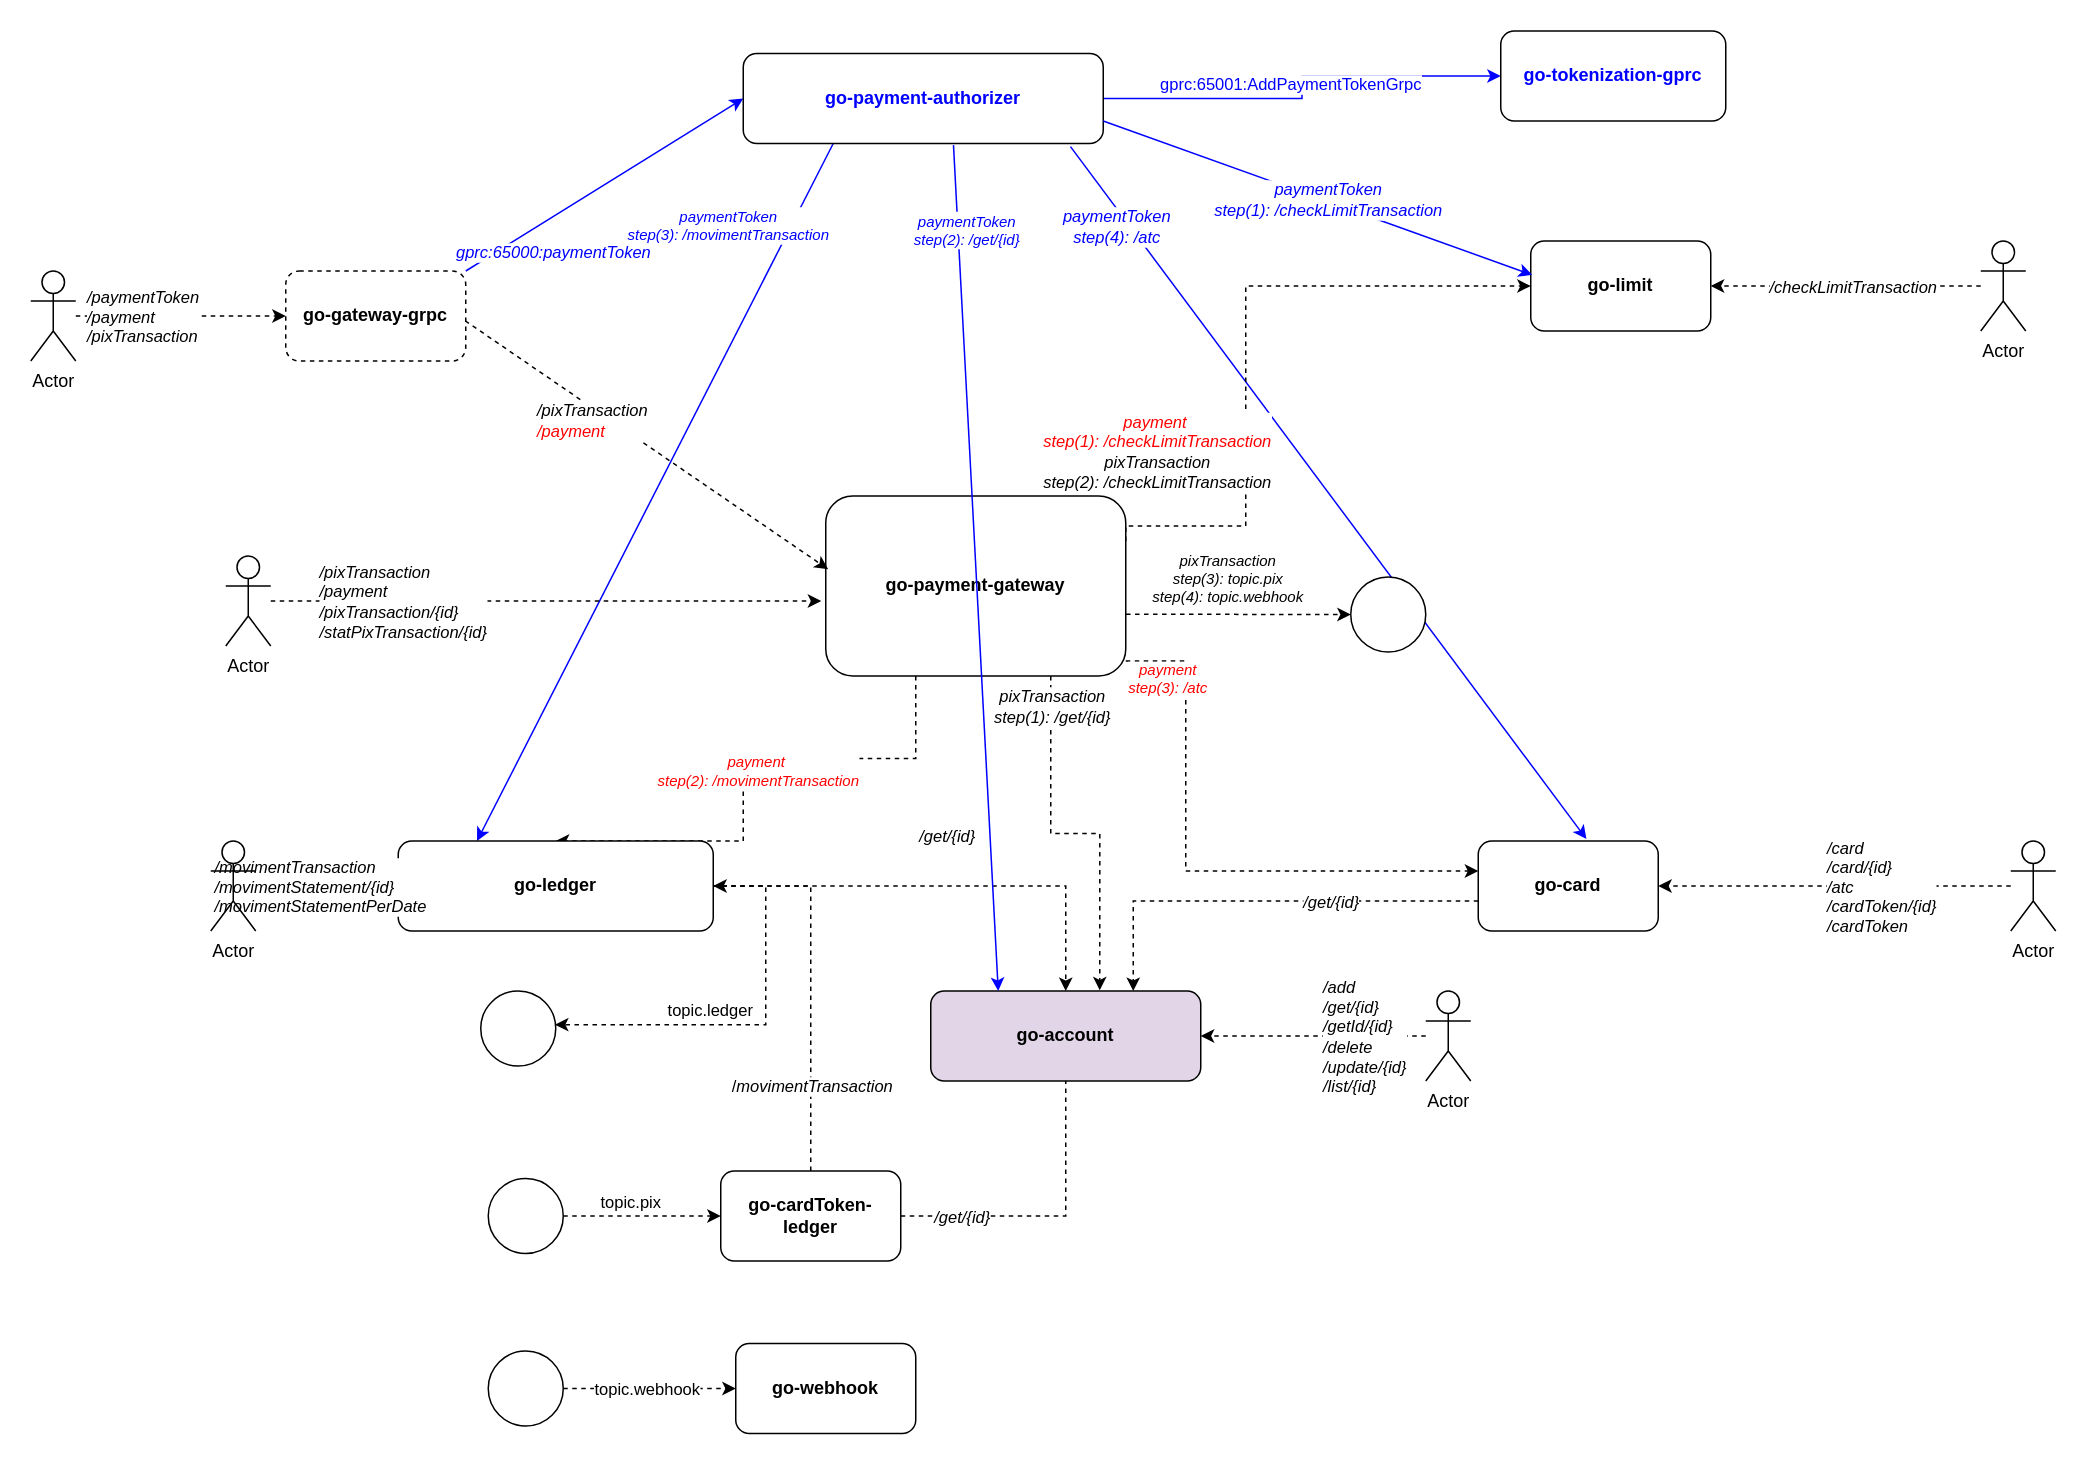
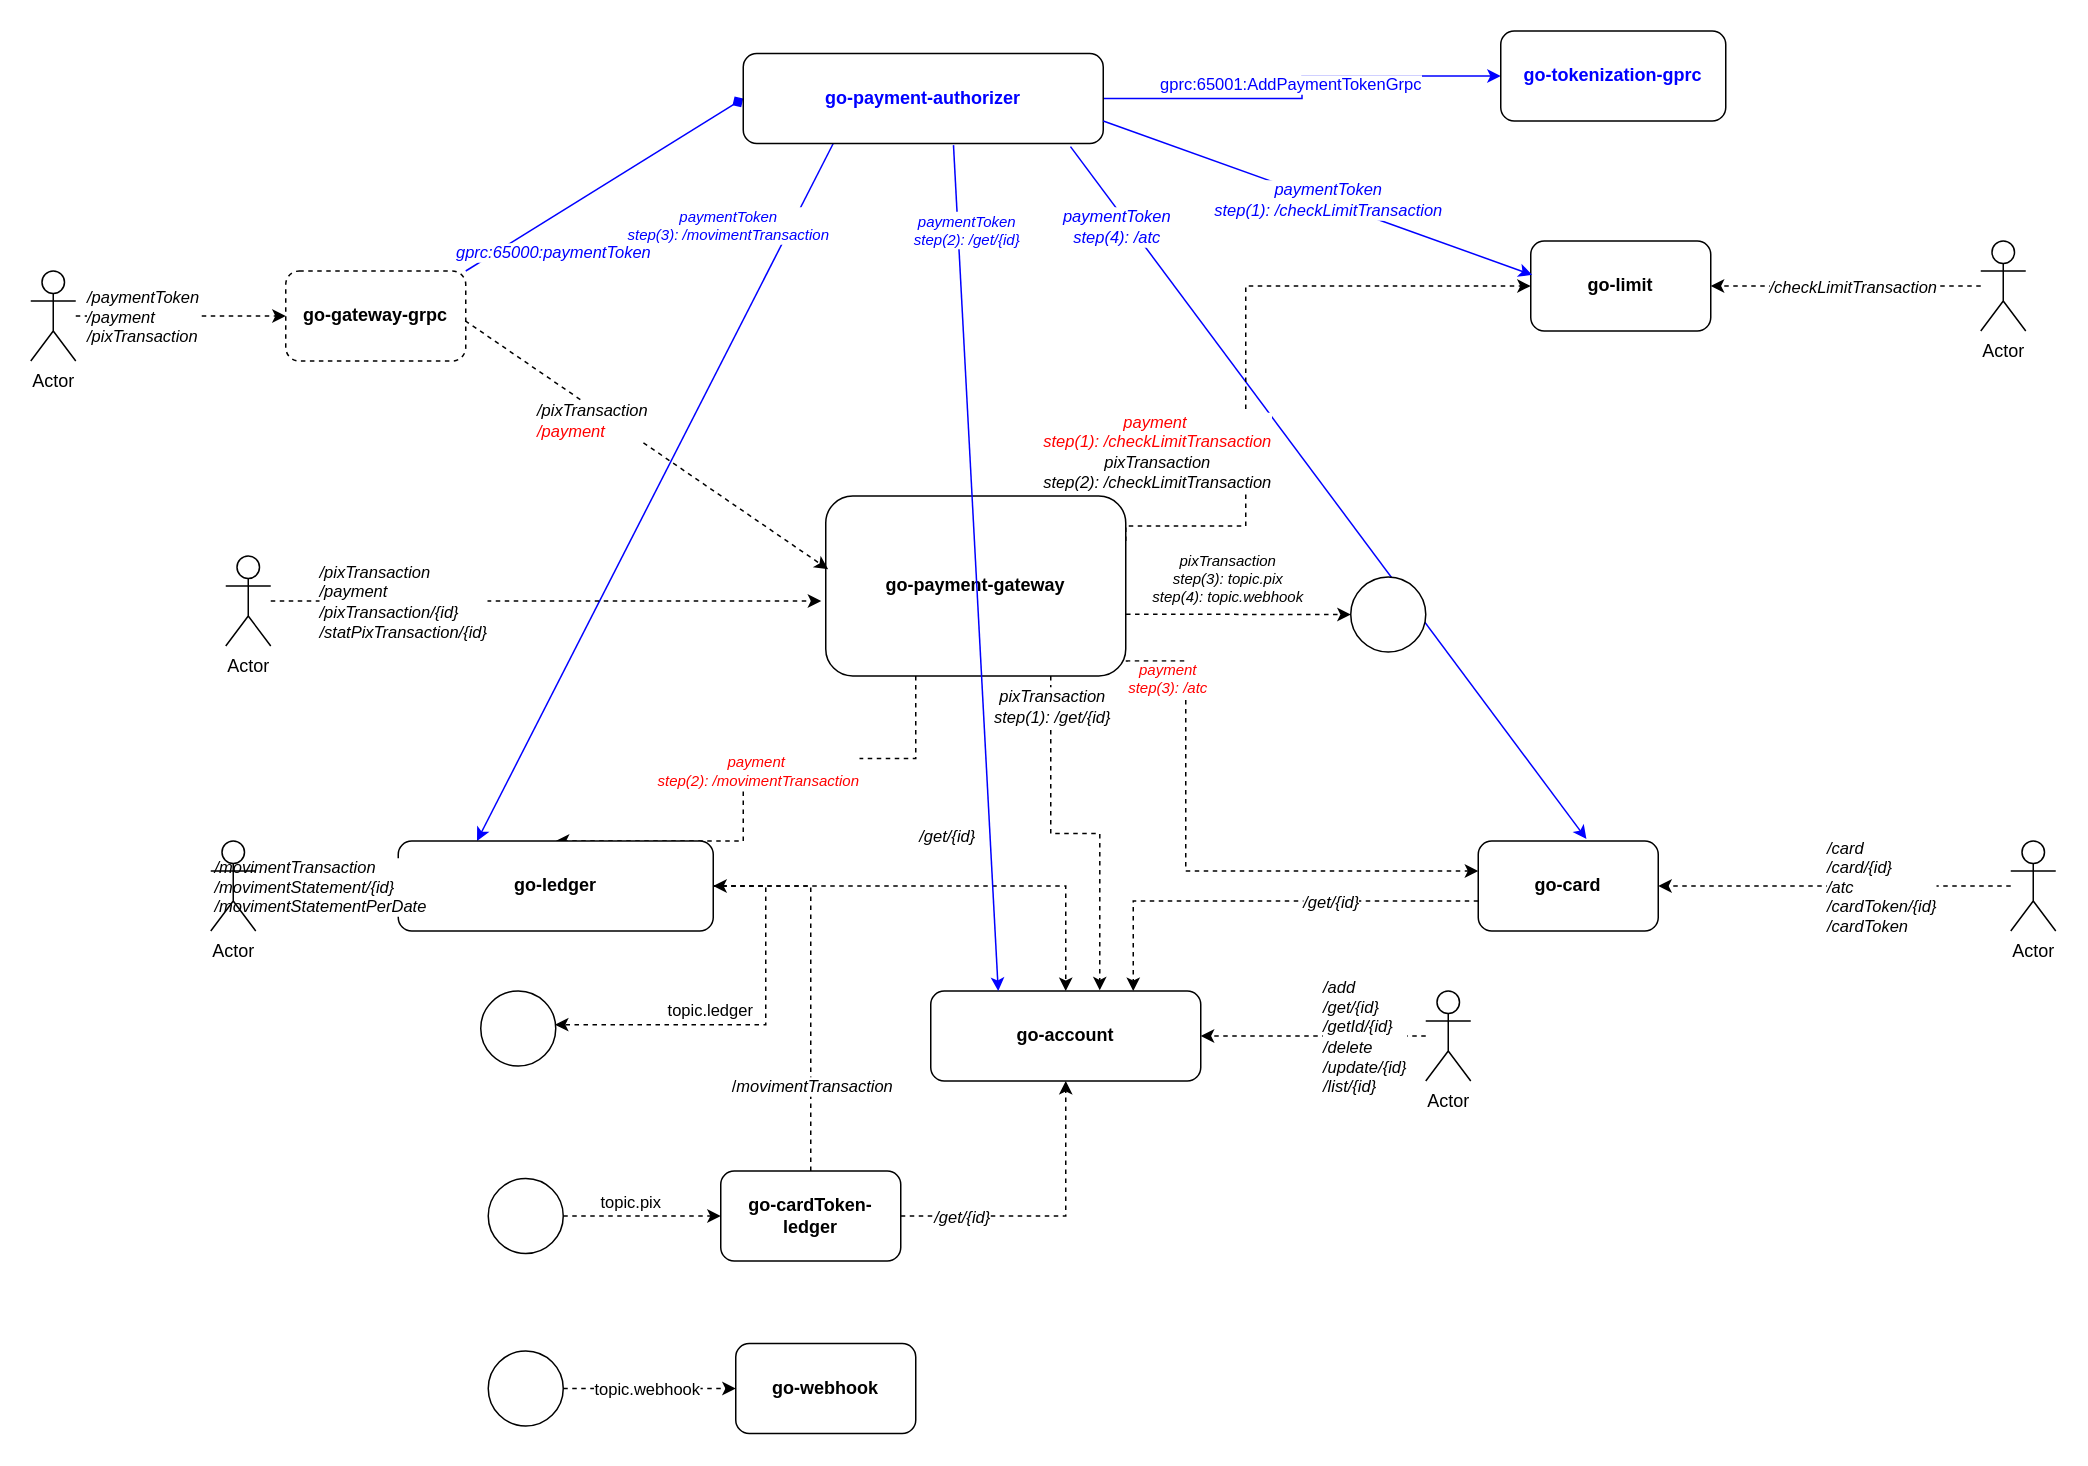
- <mxCell id="2" style="rounded=0;orthogonalLoop=1;jettySize=auto;html=1;entryX=0;entryY=0.5;entryDx=0;entryDy=0;exitX=1;exitY=0;exitDx=0;exitDy=0;strokeColor=#0000FF;fontStyle=0;fontColor=#0000FF;" edge="1" parent="1" source="4" target="11"><mxGeometry relative="1" as="geometry"><mxPoint x="459.98" y="330" as="sourcePoint" /><mxPoint x="689.98" y="120" as="targetPoint" /></mxGeometry></mxCell>
+ <mxCell id="2" style="rounded=0;orthogonalLoop=1;jettySize=auto;html=1;entryX=0;entryY=0.5;entryDx=0;entryDy=0;exitX=1;exitY=0;exitDx=0;exitDy=0;strokeColor=#0000FF;fontStyle=0;fontColor=#0000FF;endArrow=diamond;" edge="1" parent="1" source="4" target="11"><mxGeometry relative="1" as="geometry"><mxPoint x="459.98" y="330" as="sourcePoint" /><mxPoint x="689.98" y="120" as="targetPoint" /></mxGeometry></mxCell>
- <mxCell id="31" value="&lt;b&gt;go-account&lt;/b&gt;" style="rounded=1;whiteSpace=wrap;html=1;fillColor=#e1d5e7;" vertex="1" parent="1"><mxGeometry x="620" y="660" width="180" height="60" as="geometry" /></mxCell>
+ <mxCell id="31" value="&lt;b&gt;go-account&lt;/b&gt;" style="rounded=1;whiteSpace=wrap;html=1;" vertex="1" parent="1"><mxGeometry x="620" y="660" width="180" height="60" as="geometry" /></mxCell>
- <mxCell id="32" style="edgeStyle=orthogonalEdgeStyle;rounded=0;orthogonalLoop=1;jettySize=auto;html=1;entryX=0.5;entryY=1;entryDx=0;entryDy=0;dashed=1;endArrow=none;" edge="1" parent="1" source="36" target="31"><mxGeometry relative="1" as="geometry" /></mxCell>
+ <mxCell id="32" style="edgeStyle=orthogonalEdgeStyle;rounded=0;orthogonalLoop=1;jettySize=auto;html=1;entryX=0.5;entryY=1;entryDx=0;entryDy=0;dashed=1;" edge="1" parent="1" source="36" target="31"><mxGeometry relative="1" as="geometry" /></mxCell>
